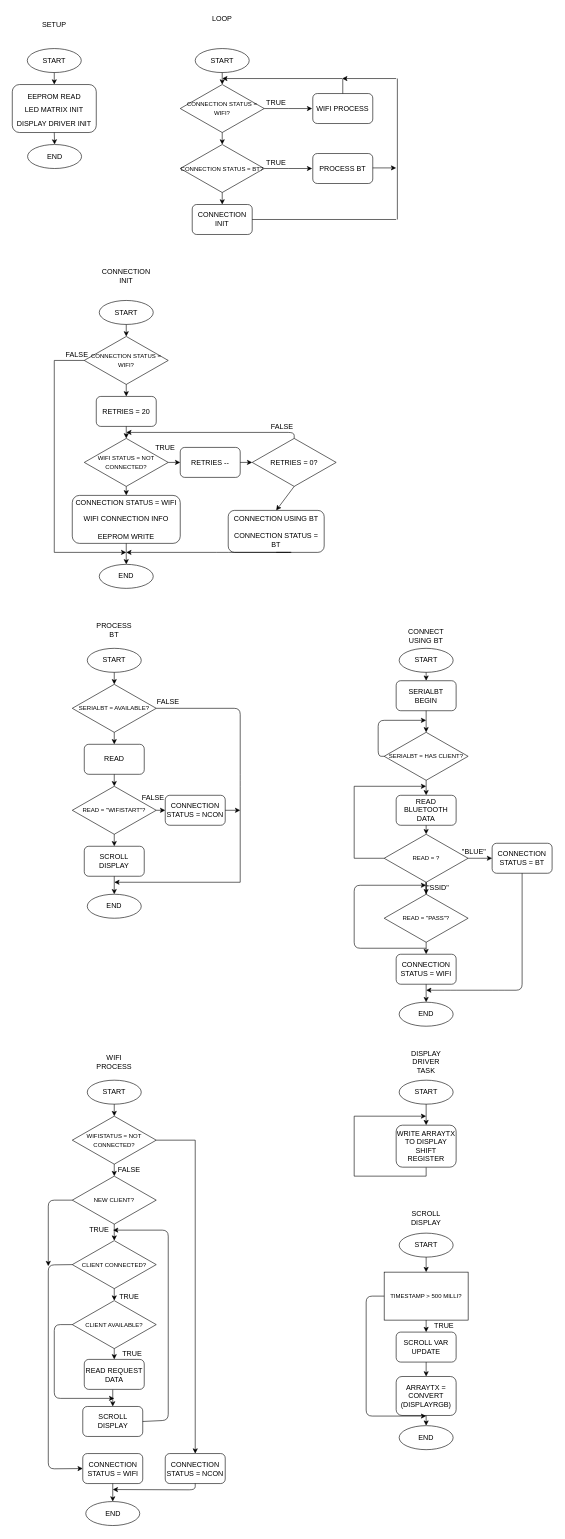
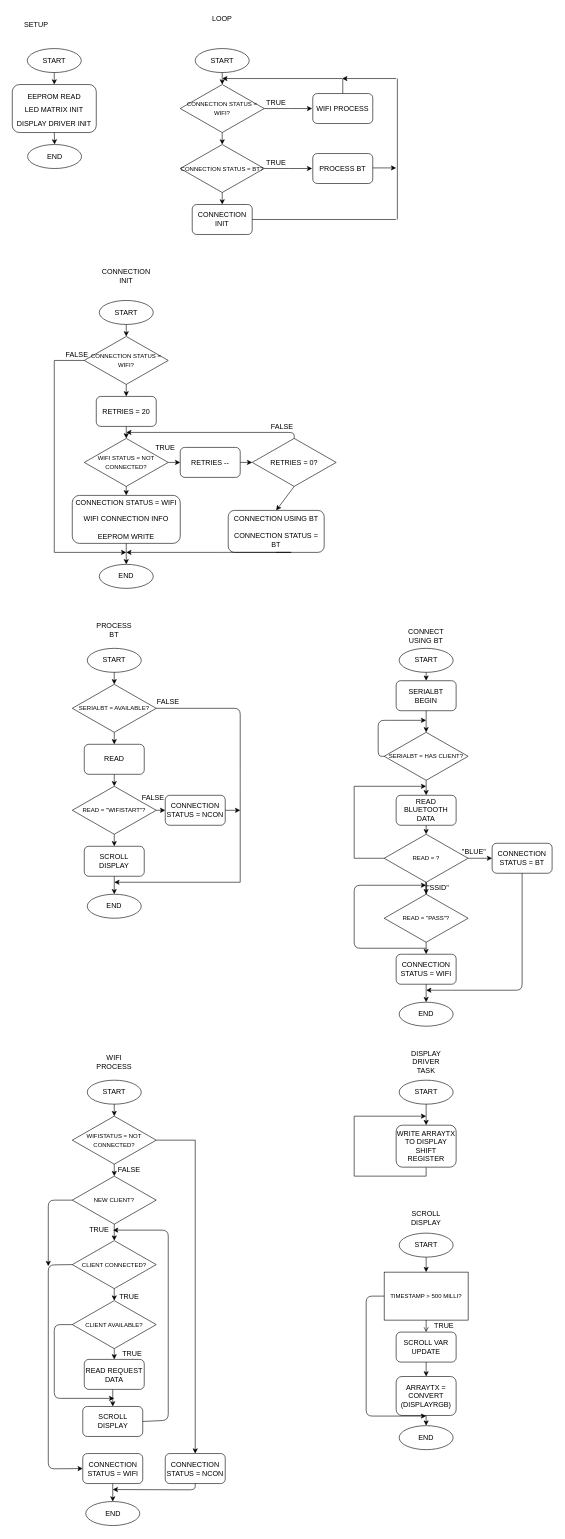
- <mxCell id="2" value="SETUP" style="text;html=1;strokeColor=none;fillColor=none;align=center;verticalAlign=middle;whiteSpace=wrap;rounded=0;" parent="1" vertex="1"><mxGeometry x="70" y="30" width="40" height="20" as="geometry" /></mxCell>
+ <mxCell id="2" value="SETUP" style="text;html=1;strokeColor=none;fillColor=none;align=center;verticalAlign=middle;whiteSpace=wrap;rounded=0;" parent="1" vertex="1"><mxGeometry x="40" y="30" width="40" height="20" as="geometry" /></mxCell>
- <mxCell id="126" value="" style="endArrow=classic;html=1;exitX=0.5;exitY=1;exitDx=0;exitDy=0;entryX=0.5;entryY=0;entryDx=0;entryDy=0;" parent="1" source="121" target="122" edge="1"><mxGeometry width="50" height="50" relative="1" as="geometry"><mxPoint x="720" y="2105" as="sourcePoint" /><mxPoint x="720" y="2130" as="targetPoint" /></mxGeometry></mxCell>
+ <mxCell id="126" value="" style="endArrow=open;html=1;exitX=0.5;exitY=1;exitDx=0;exitDy=0;entryX=0.5;entryY=0;entryDx=0;entryDy=0;" parent="1" source="121" target="122" edge="1"><mxGeometry width="50" height="50" relative="1" as="geometry"><mxPoint x="720" y="2105" as="sourcePoint" /><mxPoint x="720" y="2130" as="targetPoint" /></mxGeometry></mxCell>
